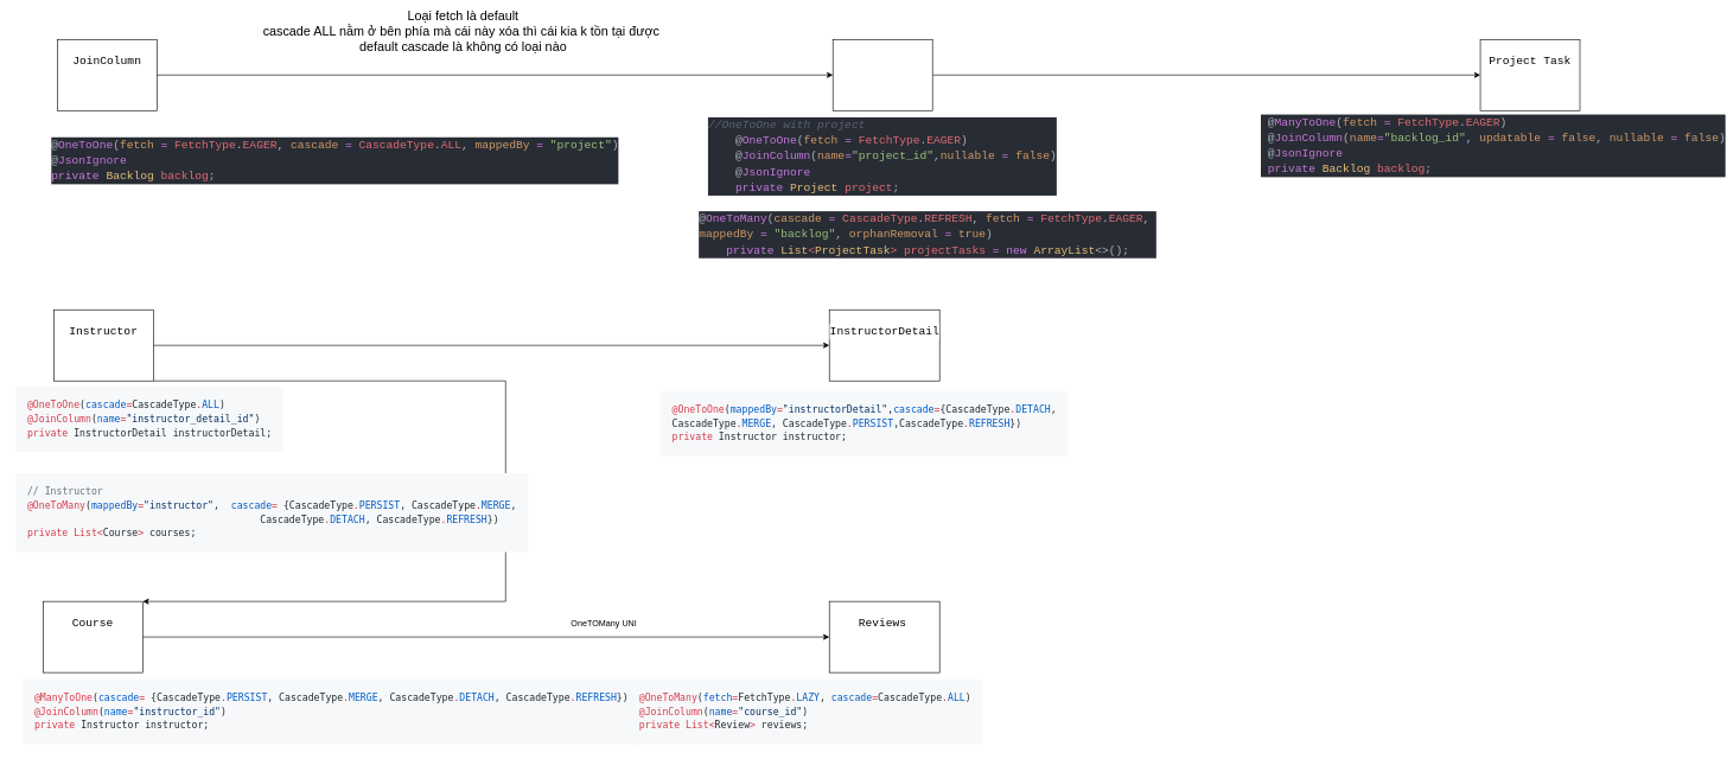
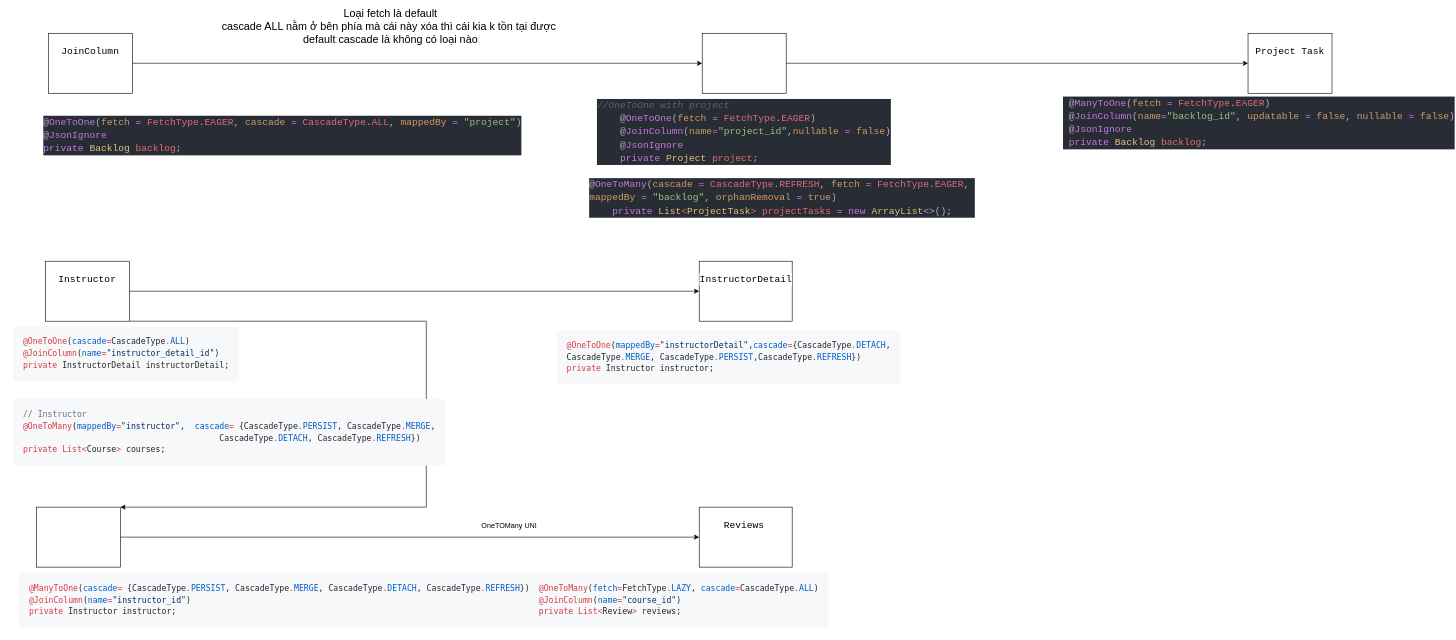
- <mxCell id="21" value="&lt;div style=&quot;font-family: &amp;#34;consolas&amp;#34; , &amp;#34;courier new&amp;#34; , monospace ; font-size: 16px ; line-height: 22px&quot;&gt;Course&lt;/div&gt;" style="text;html=1;strokeColor=none;fillColor=none;align=center;verticalAlign=middle;whiteSpace=wrap;rounded=0;fontColor=#000000;labelBackgroundColor=#ffffff;" vertex="1" parent="1"><mxGeometry x="65" y="865" width="130" height="20" as="geometry" /></mxCell>
